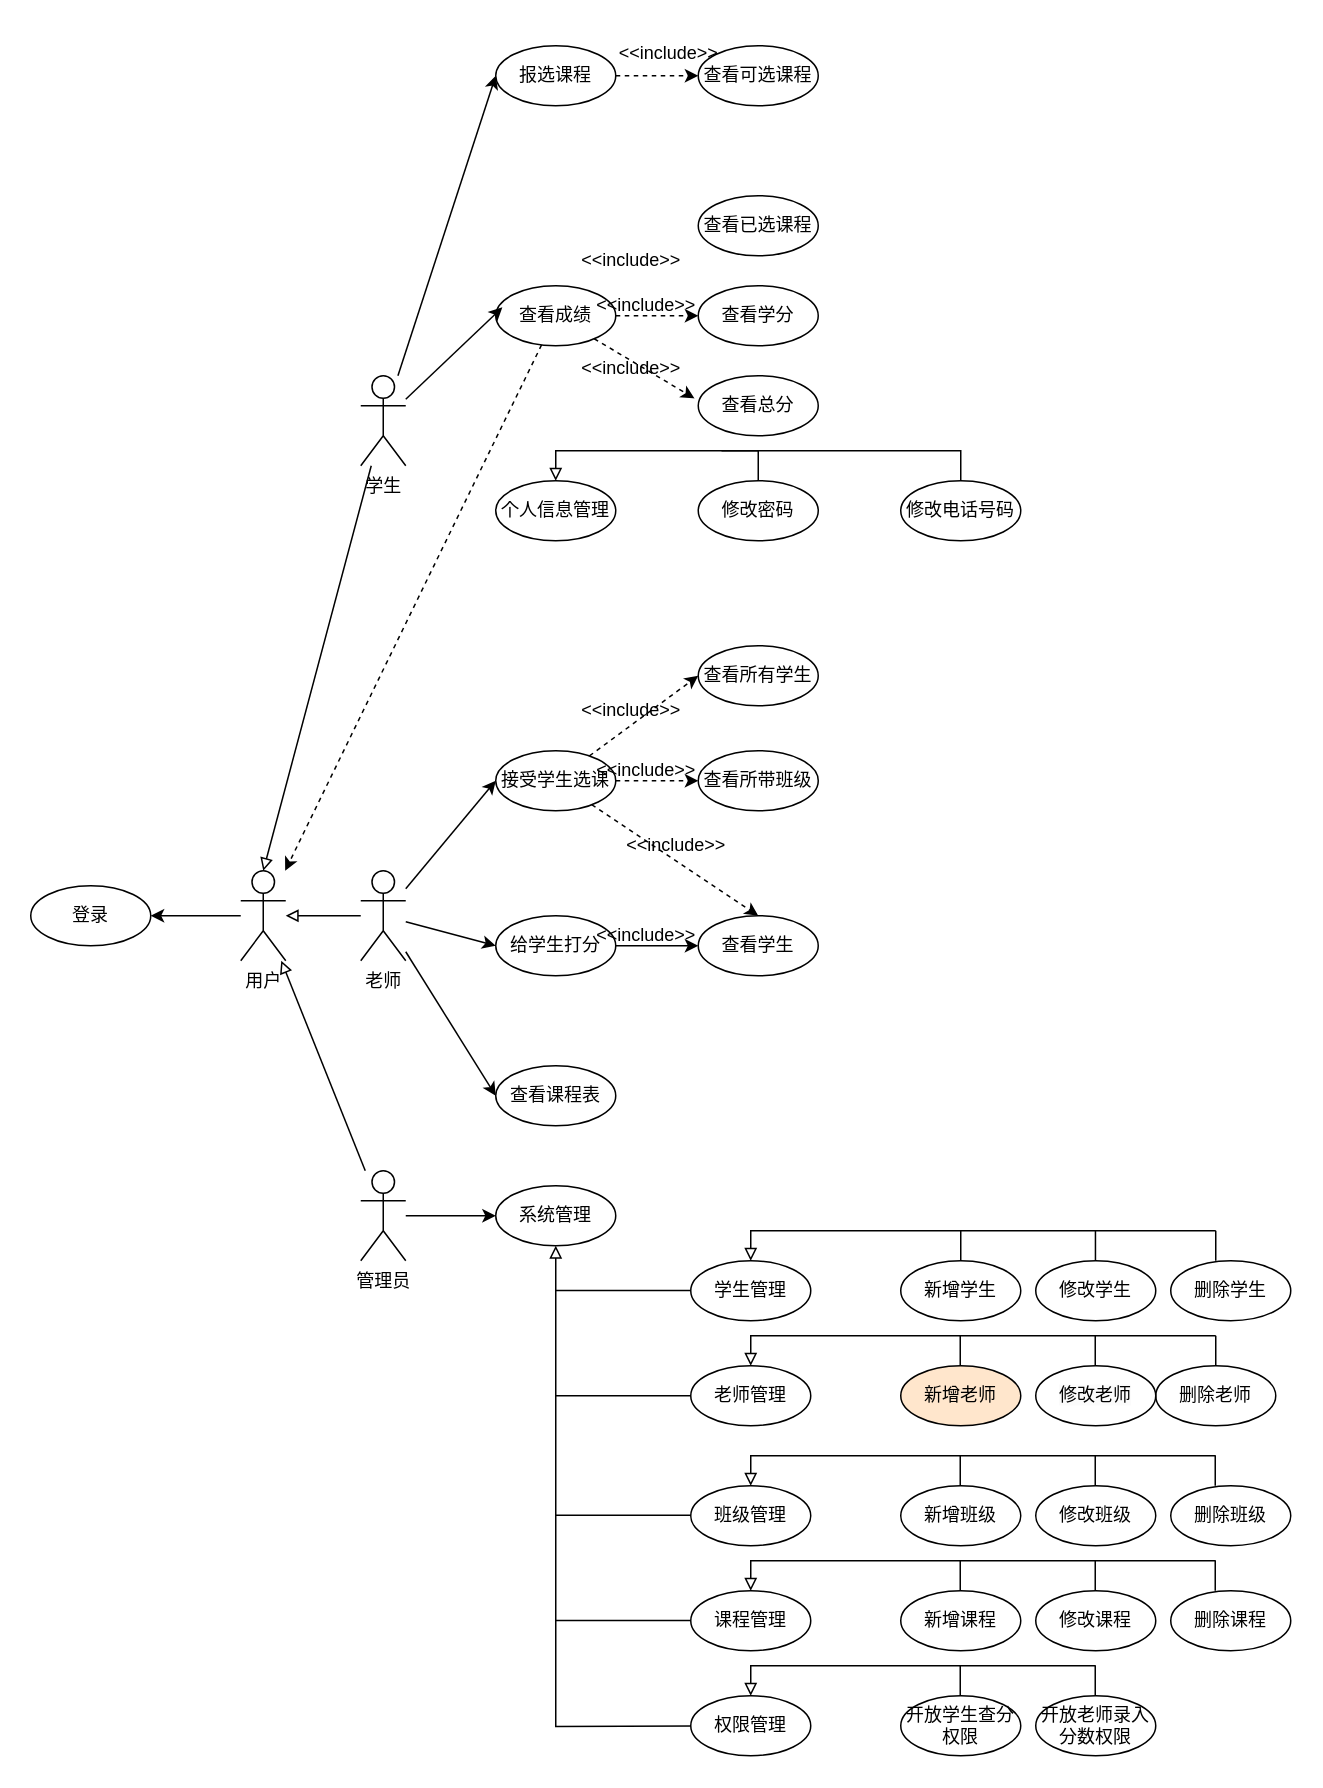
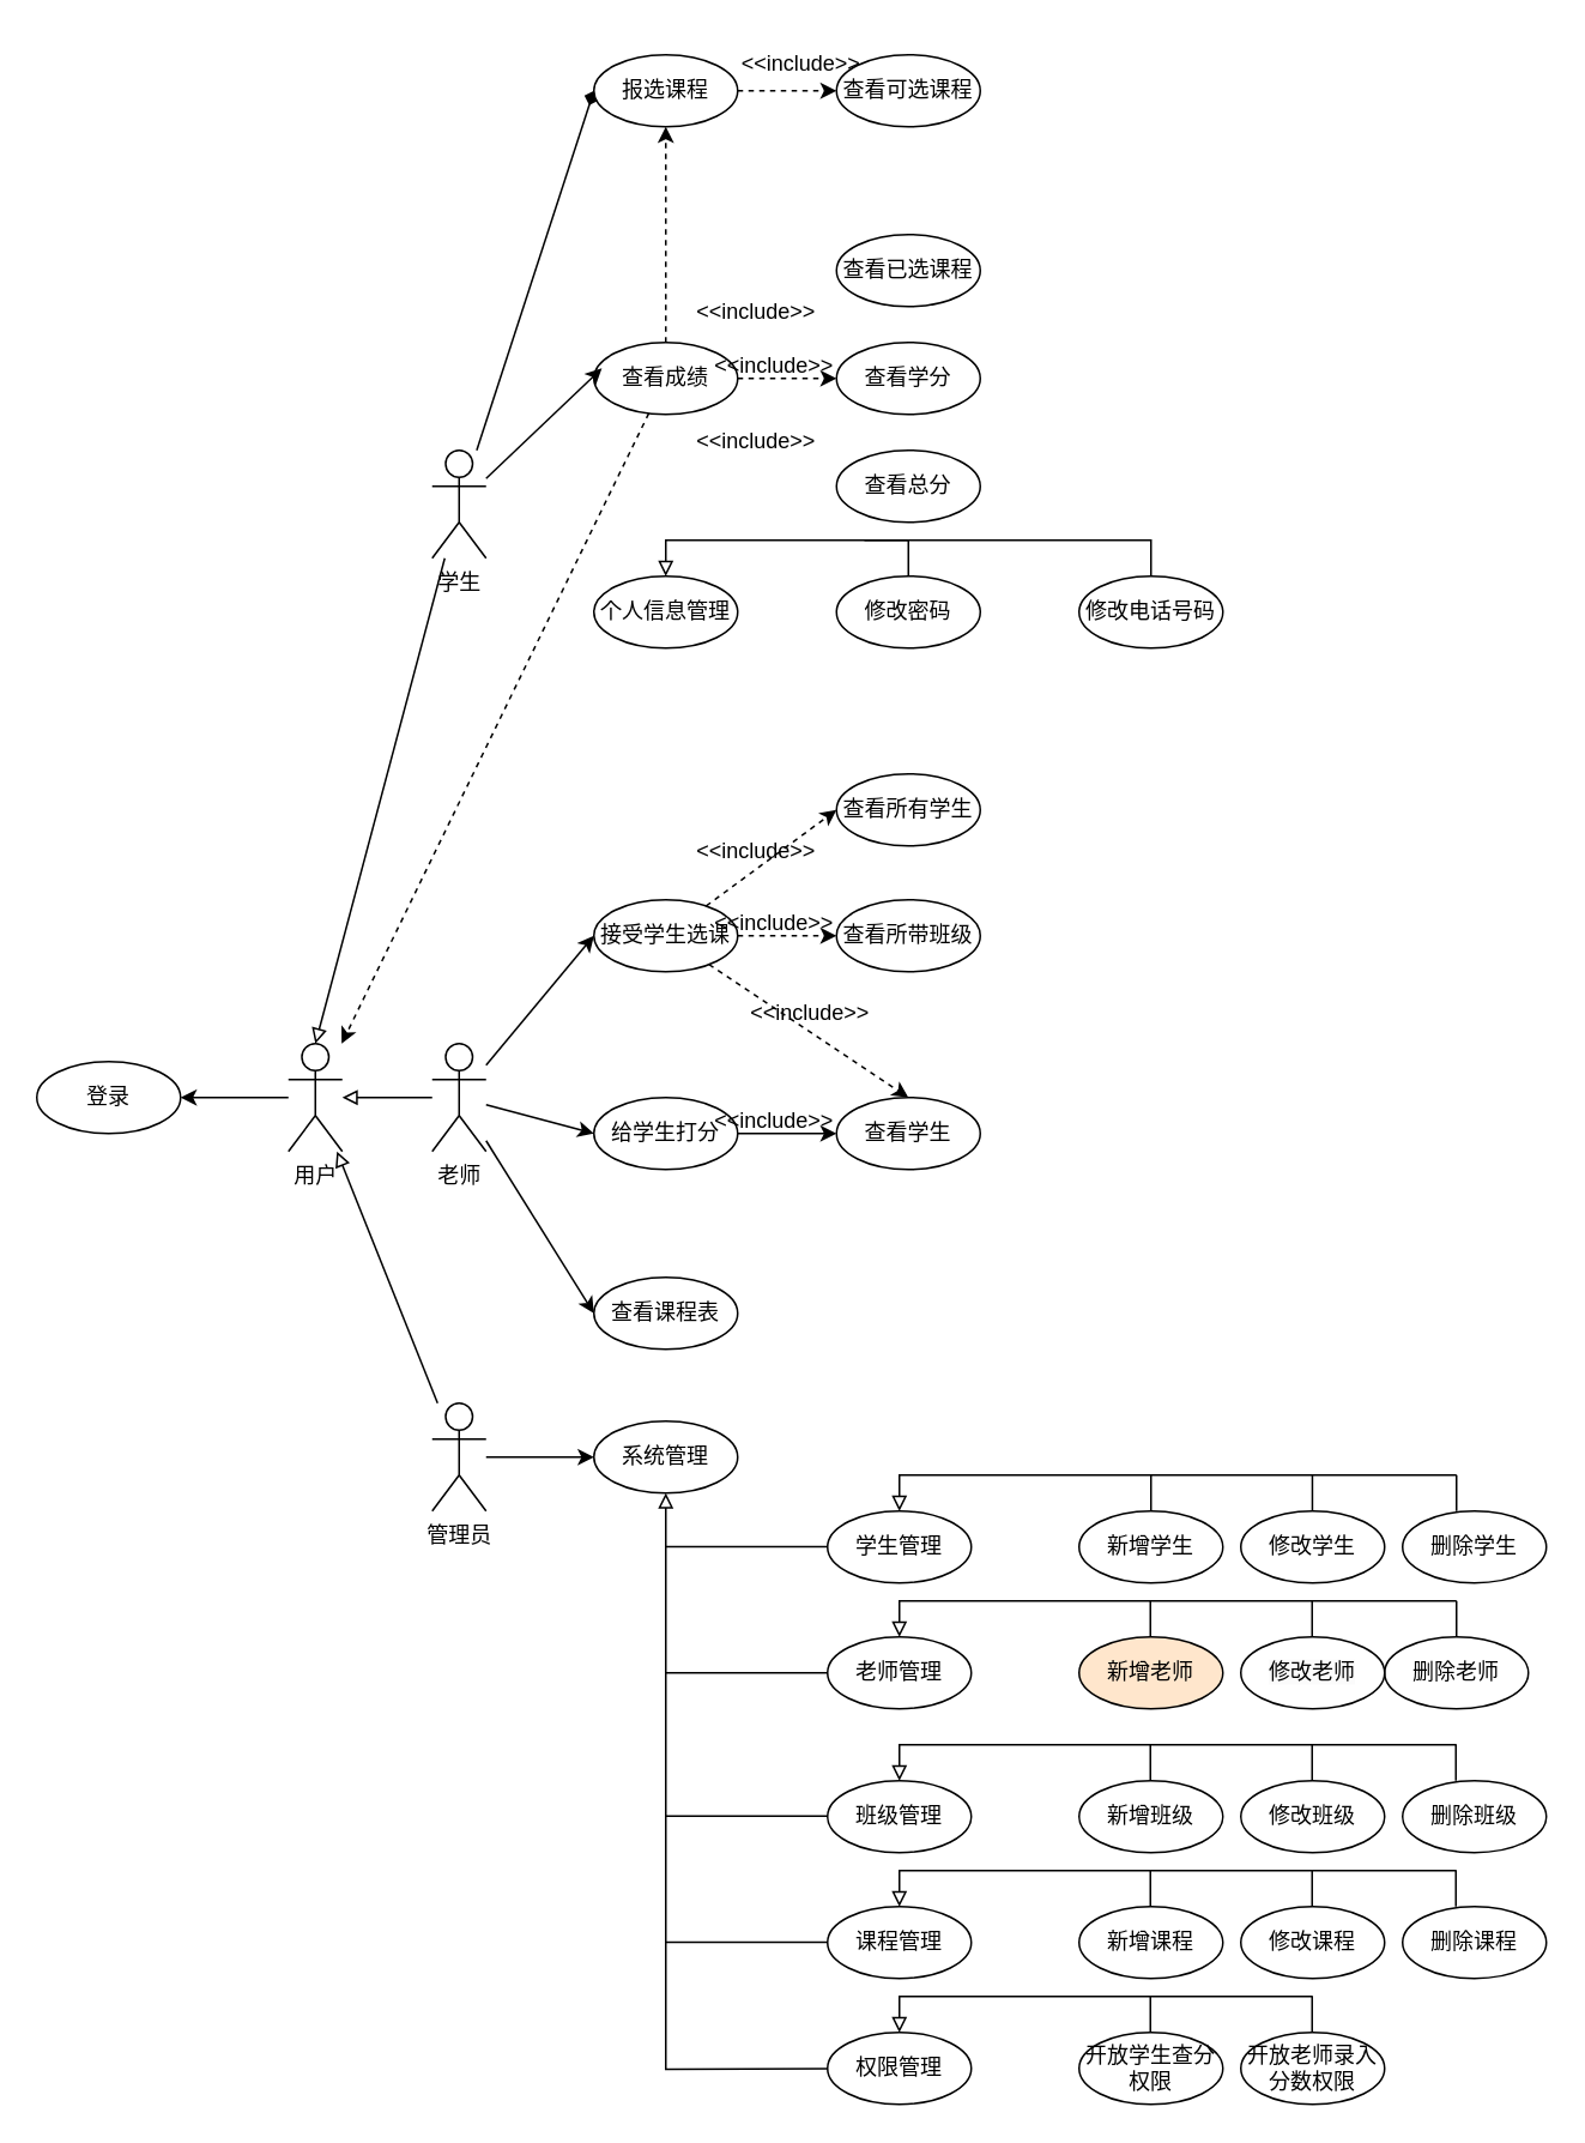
- <mxCell id="2" style="rounded=0;orthogonalLoop=1;jettySize=auto;html=1;entryX=0;entryY=0.5;entryDx=0;entryDy=0;" edge="1" parent="1" source="3" target="51"><mxGeometry relative="1" as="geometry" /></mxCell>
+ <mxCell id="2" style="rounded=0;orthogonalLoop=1;jettySize=auto;html=1;entryX=0;entryY=0.5;entryDx=0;entryDy=0;endArrow=diamond;" edge="1" parent="1" source="3" target="51"><mxGeometry relative="1" as="geometry" /></mxCell>
- <mxCell id="64" style="rounded=0;orthogonalLoop=1;jettySize=auto;html=1;entryX=-0.031;entryY=0.378;entryDx=0;entryDy=0;entryPerimeter=0;dashed=1;" edge="1" parent="1" source="54" target="58"><mxGeometry relative="1" as="geometry" /></mxCell>
+ <mxCell id="64" style="rounded=0;orthogonalLoop=1;jettySize=auto;html=1;dashed=1;" edge="1" parent="1" source="54" target="51"><mxGeometry relative="1" as="geometry" /></mxCell>
